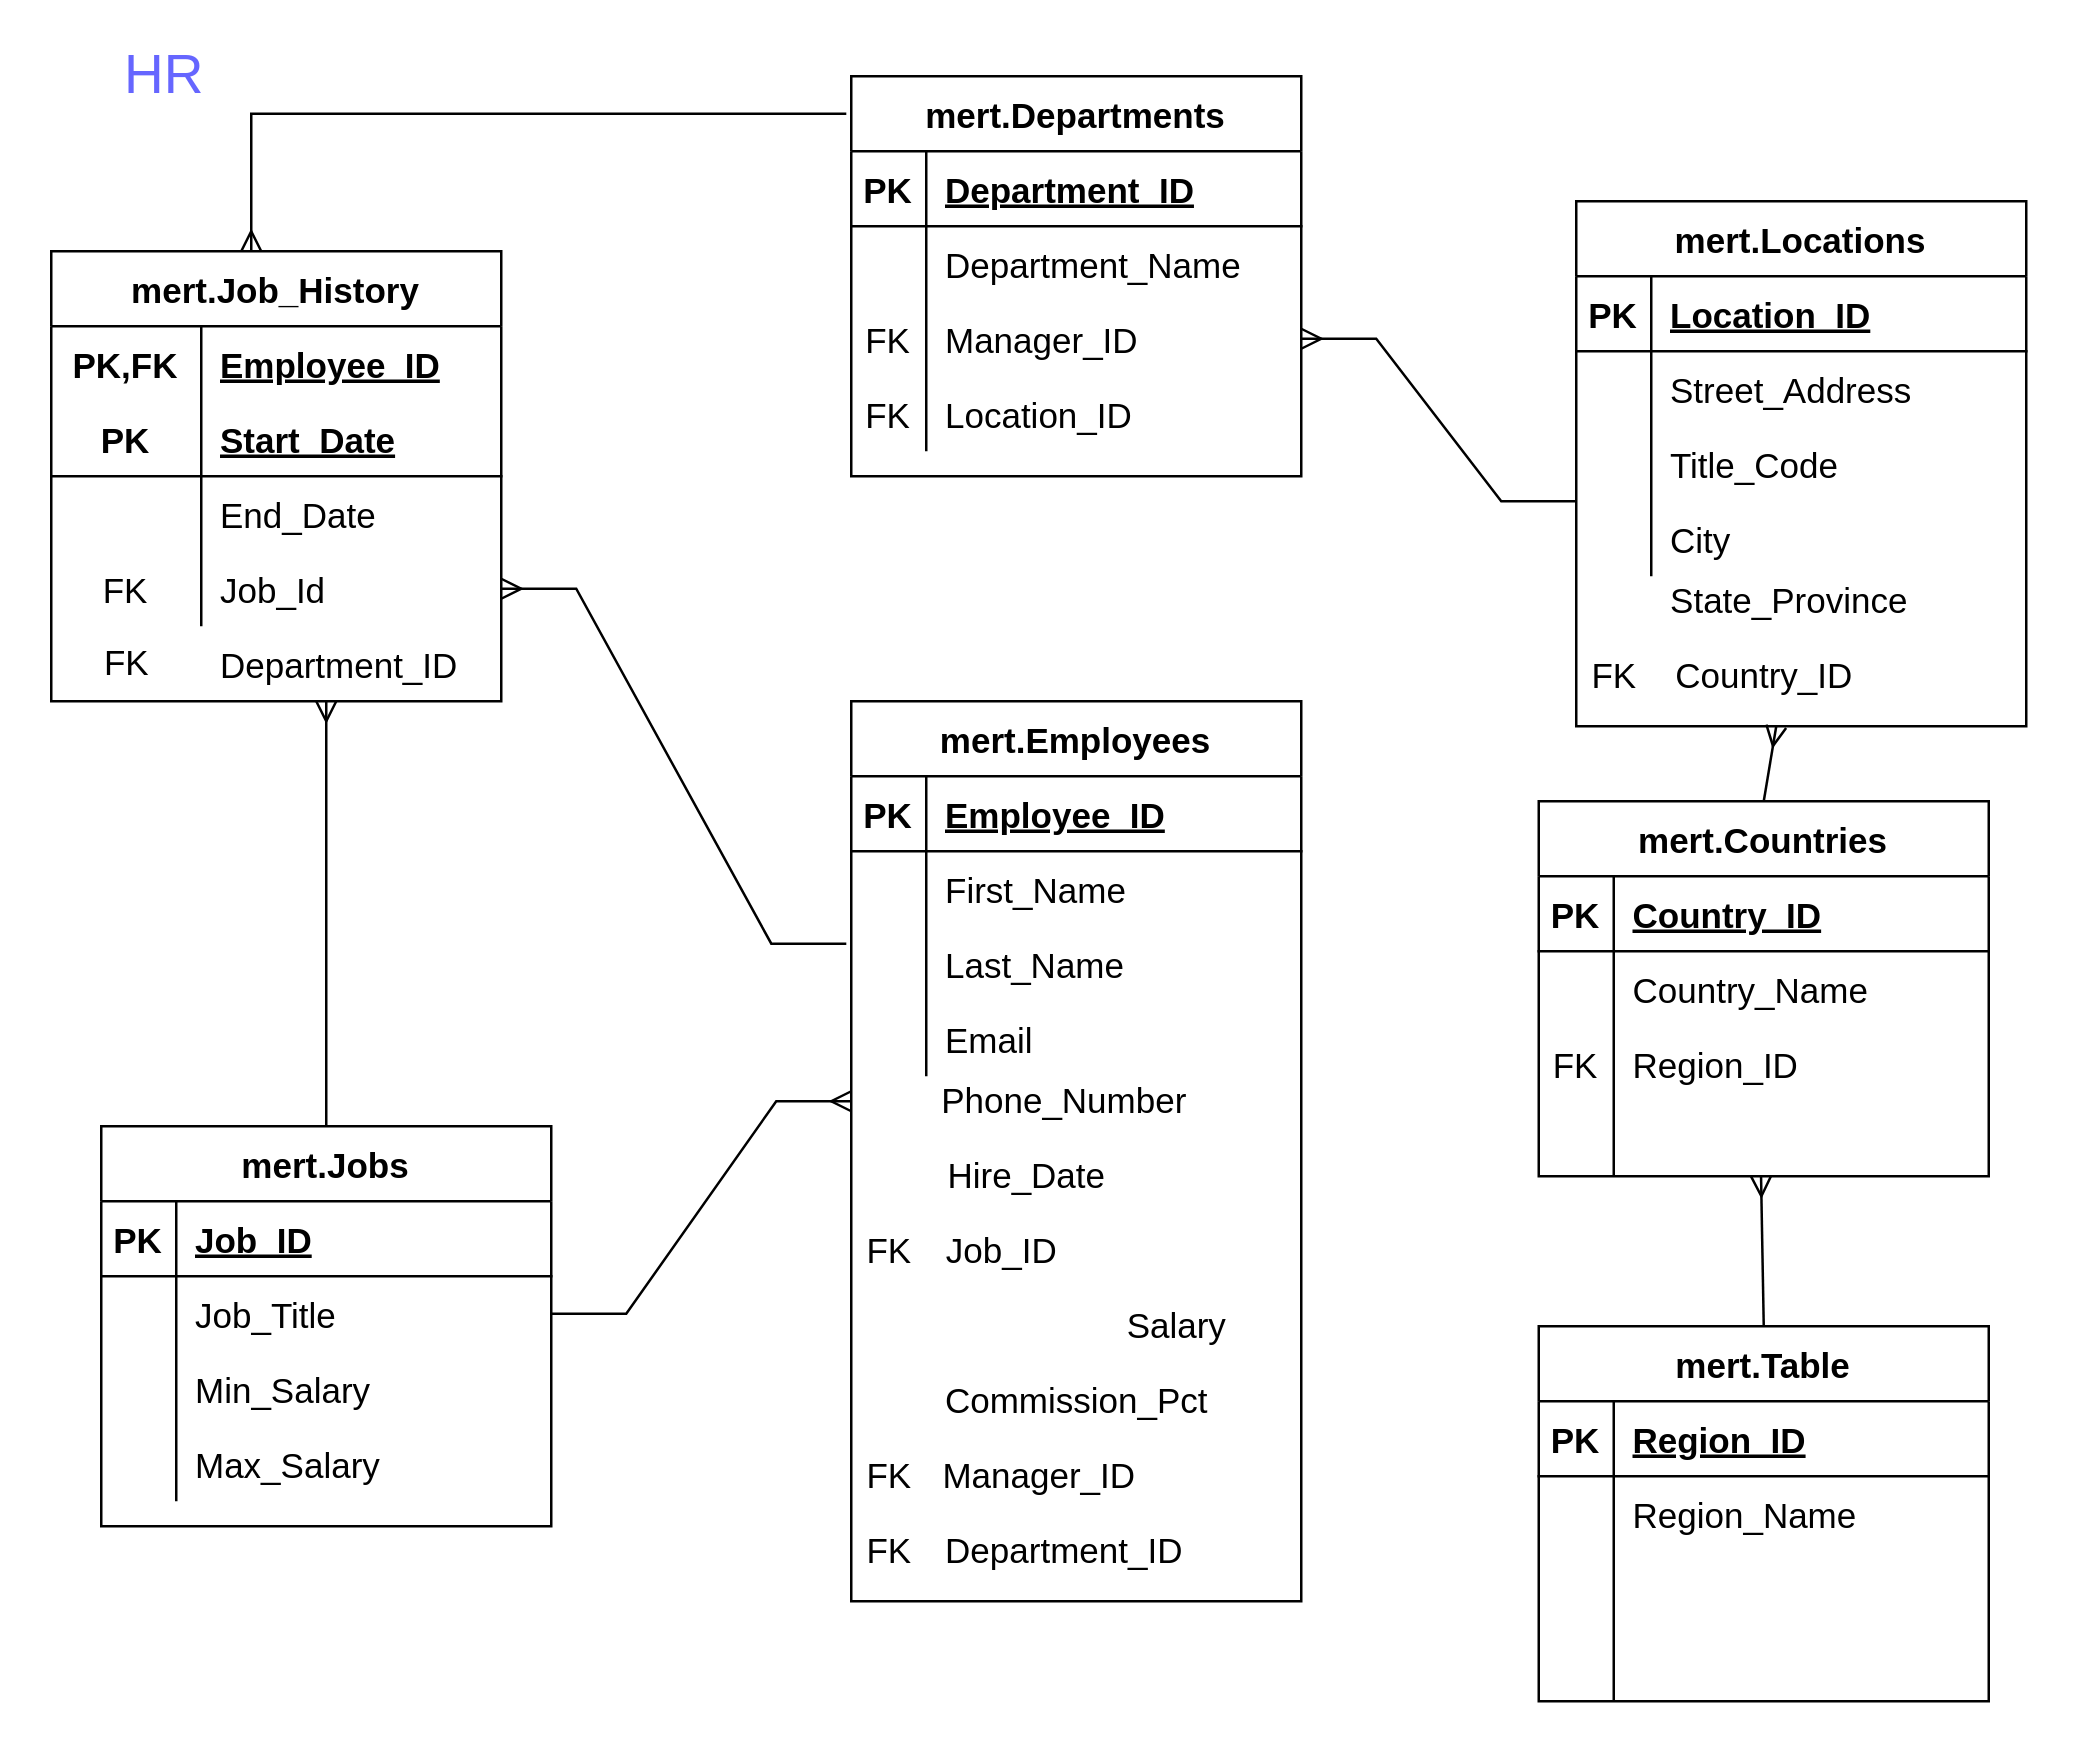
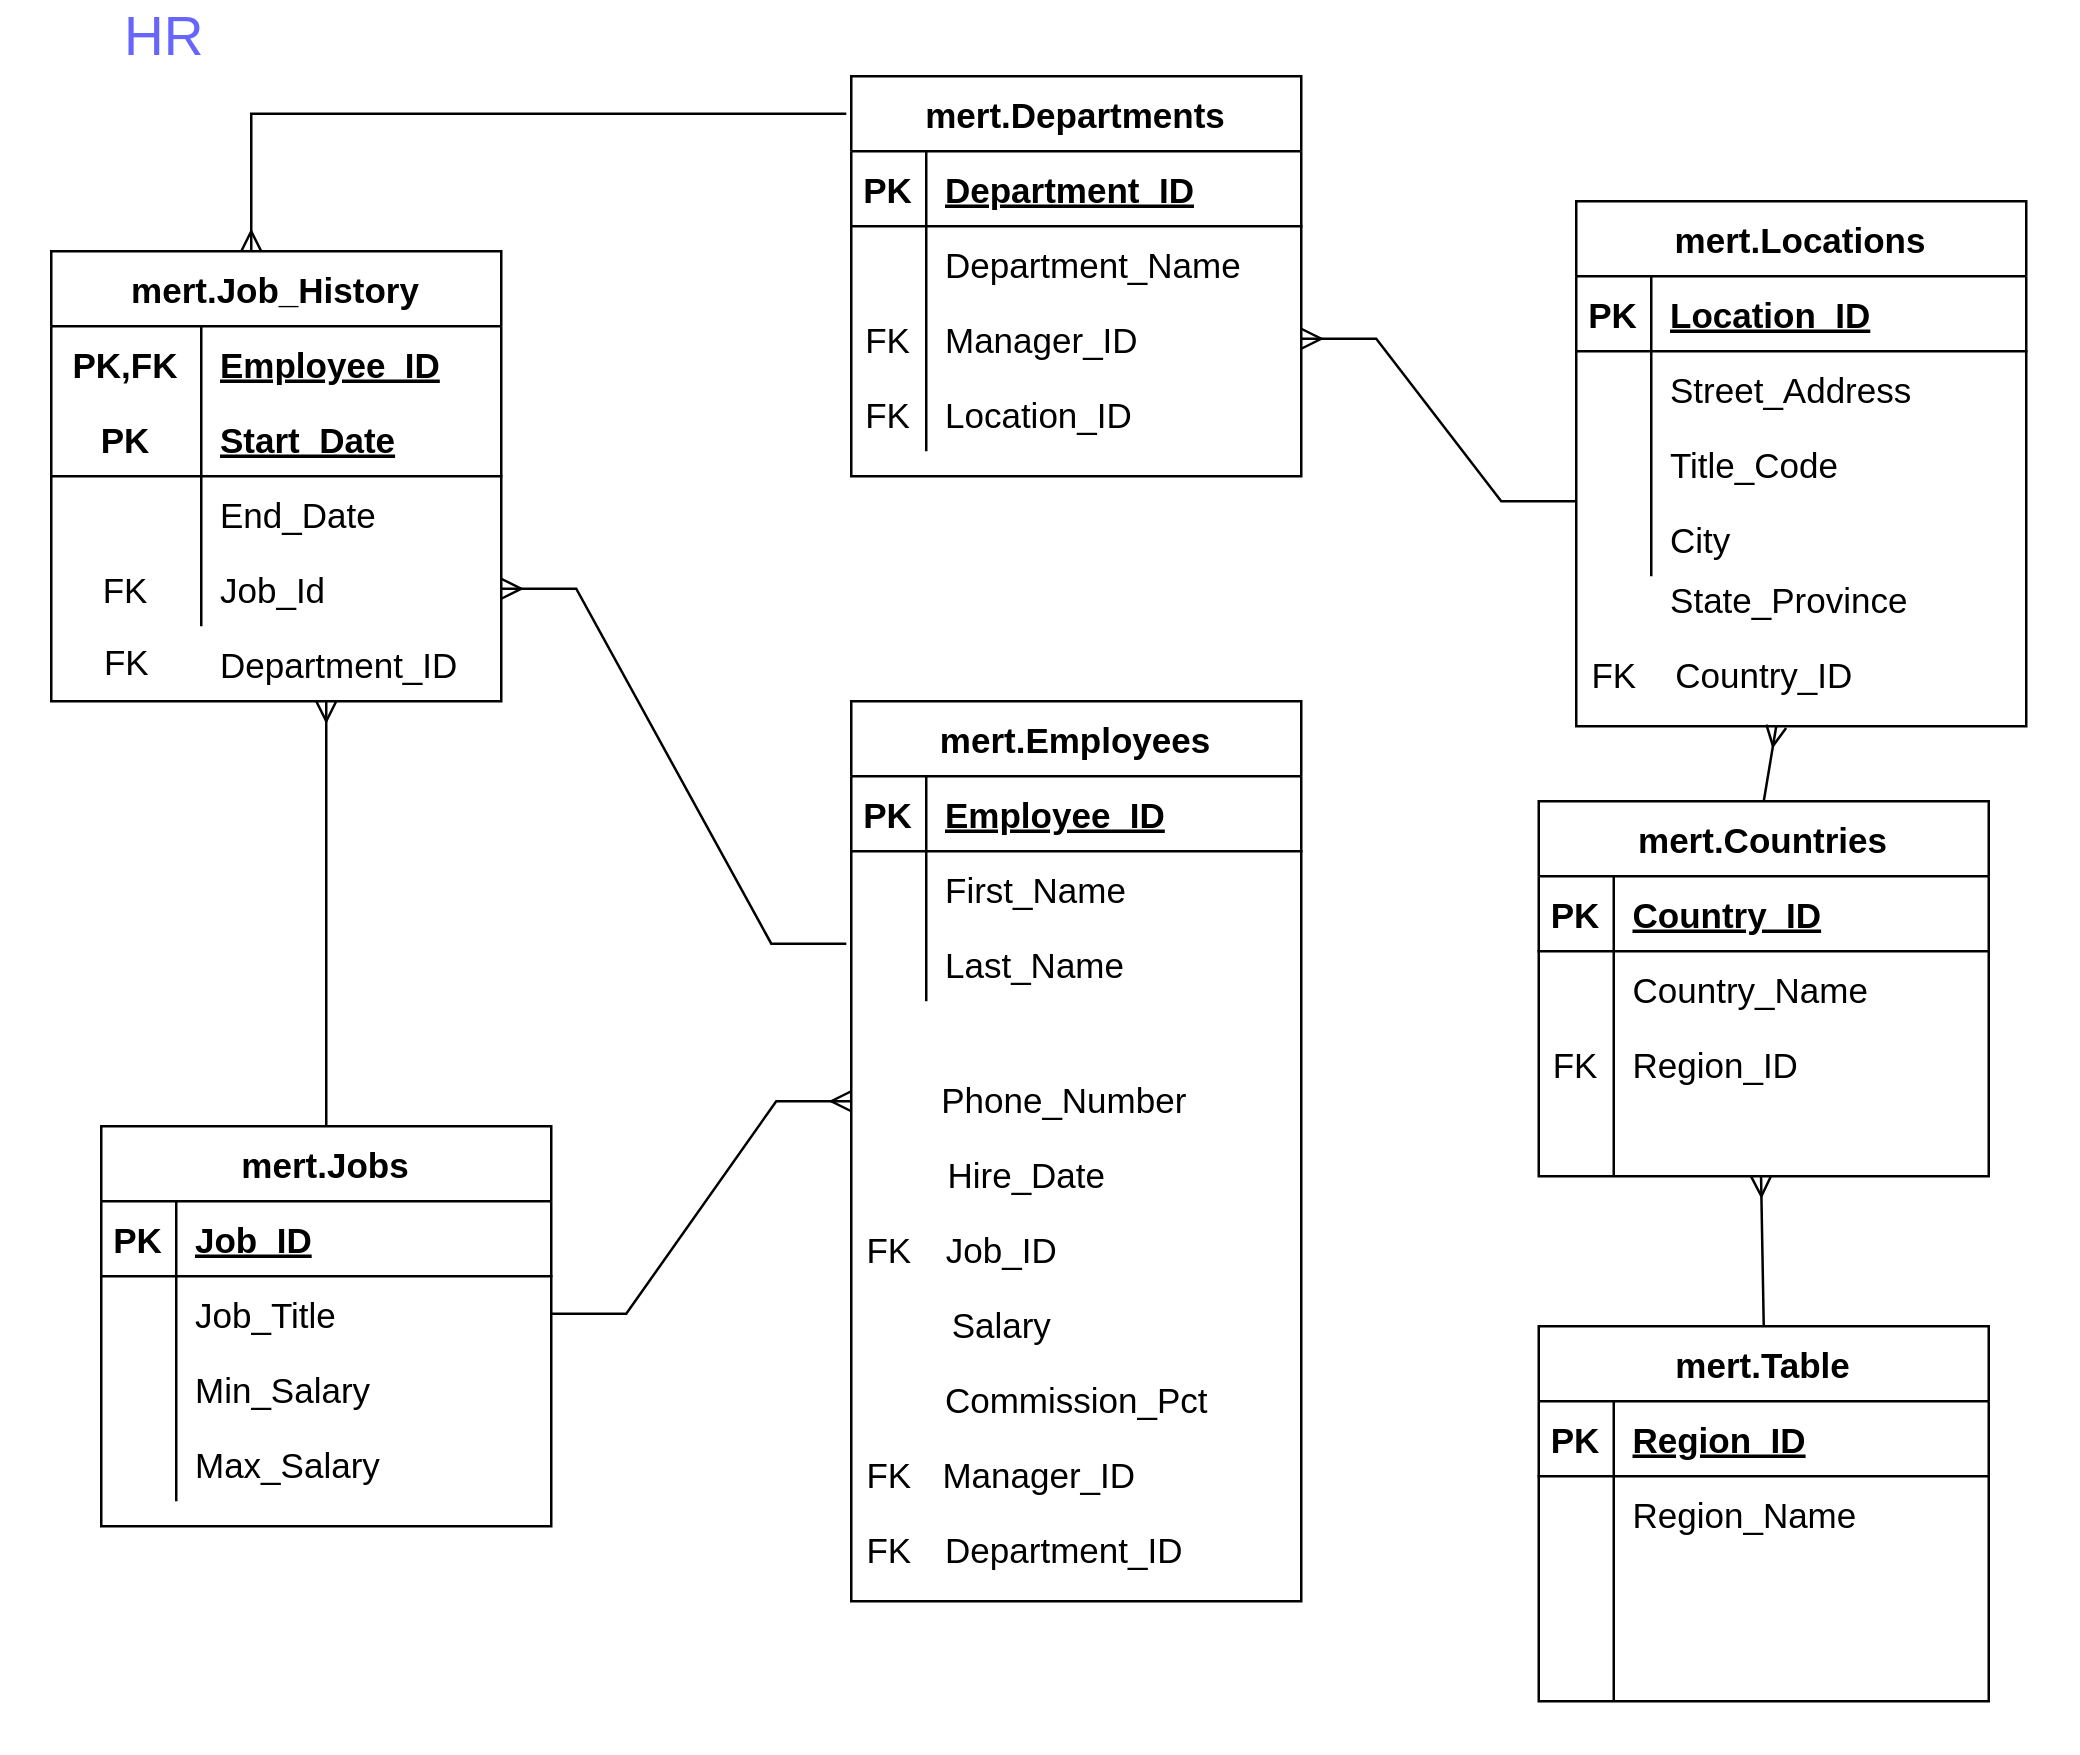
- <mxCell id="2" value="&lt;font style=&quot;font-size: 22px&quot; color=&quot;#6666ff&quot;&gt;HR&lt;/font&gt;" style="text;html=1;align=center;verticalAlign=middle;resizable=0;points=[];autosize=1;strokeColor=none;fillColor=none;" vertex="1" parent="1"><mxGeometry x="40" y="20" width="50" height="20" as="geometry" /></mxCell>
+ <mxCell id="2" value="&lt;font style=&quot;font-size: 22px&quot; color=&quot;#6666ff&quot;&gt;HR&lt;/font&gt;" style="text;html=1;align=center;verticalAlign=middle;resizable=0;points=[];autosize=1;strokeColor=none;fillColor=none;" vertex="1" parent="1"><mxGeometry x="40" y="5" width="50" height="20" as="geometry" /></mxCell>
- <mxCell id="56" value="Email" style="shape=partialRectangle;connectable=0;fillColor=none;top=0;left=0;bottom=0;right=0;align=left;spacingLeft=6;overflow=hidden;fontSize=14;fontColor=#000000;" vertex="1" parent="54"><mxGeometry x="30" width="150" height="30" as="geometry"><mxRectangle width="150" height="30" as="alternateBounds" /></mxGeometry></mxCell>
- <mxCell id="60" value="Salary" style="text;html=1;align=center;verticalAlign=middle;resizable=0;points=[];autosize=1;strokeColor=none;fillColor=none;fontSize=14;fontColor=#000000;" vertex="1" parent="1"><mxGeometry x="440" y="520" width="60" height="20" as="geometry" /></mxCell>
+ <mxCell id="60" value="Salary" style="text;html=1;align=center;verticalAlign=middle;resizable=0;points=[];autosize=1;strokeColor=none;fillColor=none;fontSize=14;fontColor=#000000;" vertex="1" parent="1"><mxGeometry x="370" y="520" width="60" height="20" as="geometry" /></mxCell>
